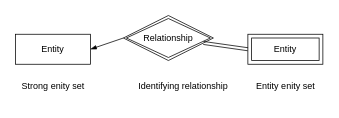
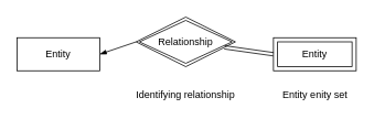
- <mxCell id="7" value="Strong enity set" style="text;strokeColor=none;fillColor=none;html=1;fontSize=12;fontStyle=0;verticalAlign=middle;align=center;" vertex="1" parent="1"><mxGeometry x="20" y="95" width="100" height="40" as="geometry" /></mxCell>
- <mxCell id="9" value="Identifying relationship" style="text;whiteSpace=wrap;align=center;verticalAlign=middle;" vertex="1" parent="1"><mxGeometry x="169" y="95" width="150" height="40" as="geometry" /></mxCell>
+ <mxCell id="9" value="Identifying relationship" style="text;whiteSpace=wrap;align=center;verticalAlign=middle;" vertex="1" parent="1"><mxGeometry x="149" y="95" width="150" height="40" as="geometry" /></mxCell>
